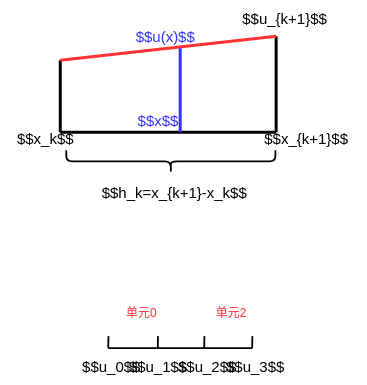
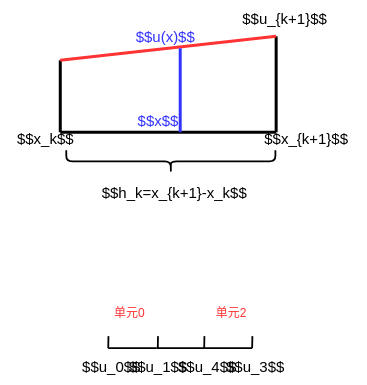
- <mxCell id="25" value="&lt;font style=&quot;font-size: 20px&quot; color=&quot;#ff3333&quot;&gt;单元0&lt;/font&gt;" style="text;html=1;align=center;verticalAlign=middle;resizable=0;points=[];autosize=1;strokeColor=none;fillColor=none;" vertex="1" parent="1"><mxGeometry x="200" y="510" width="70" height="20" as="geometry" /></mxCell>
+ <mxCell id="25" value="&lt;font style=&quot;font-size: 20px&quot; color=&quot;#ff3333&quot;&gt;单元0&lt;/font&gt;" style="text;html=1;align=center;verticalAlign=middle;resizable=0;points=[];autosize=1;strokeColor=none;fillColor=none;" vertex="1" parent="1"><mxGeometry x="180" y="510" width="70" height="20" as="geometry" /></mxCell>
- <mxCell id="23" value="&lt;font style=&quot;font-size: 25px&quot;&gt;$$u_2$$&lt;/font&gt;" style="text;html=1;align=center;verticalAlign=middle;resizable=0;points=[];autosize=1;strokeColor=none;fillColor=none;" vertex="1" parent="1"><mxGeometry x="290" y="600" width="110" height="20" as="geometry" /></mxCell>
+ <mxCell id="23" value="&lt;font style=&quot;font-size: 25px&quot;&gt;$$u_4$$&lt;/font&gt;" style="text;html=1;align=center;verticalAlign=middle;resizable=0;points=[];autosize=1;strokeColor=none;fillColor=none;" vertex="1" parent="1"><mxGeometry x="290" y="600" width="110" height="20" as="geometry" /></mxCell>
